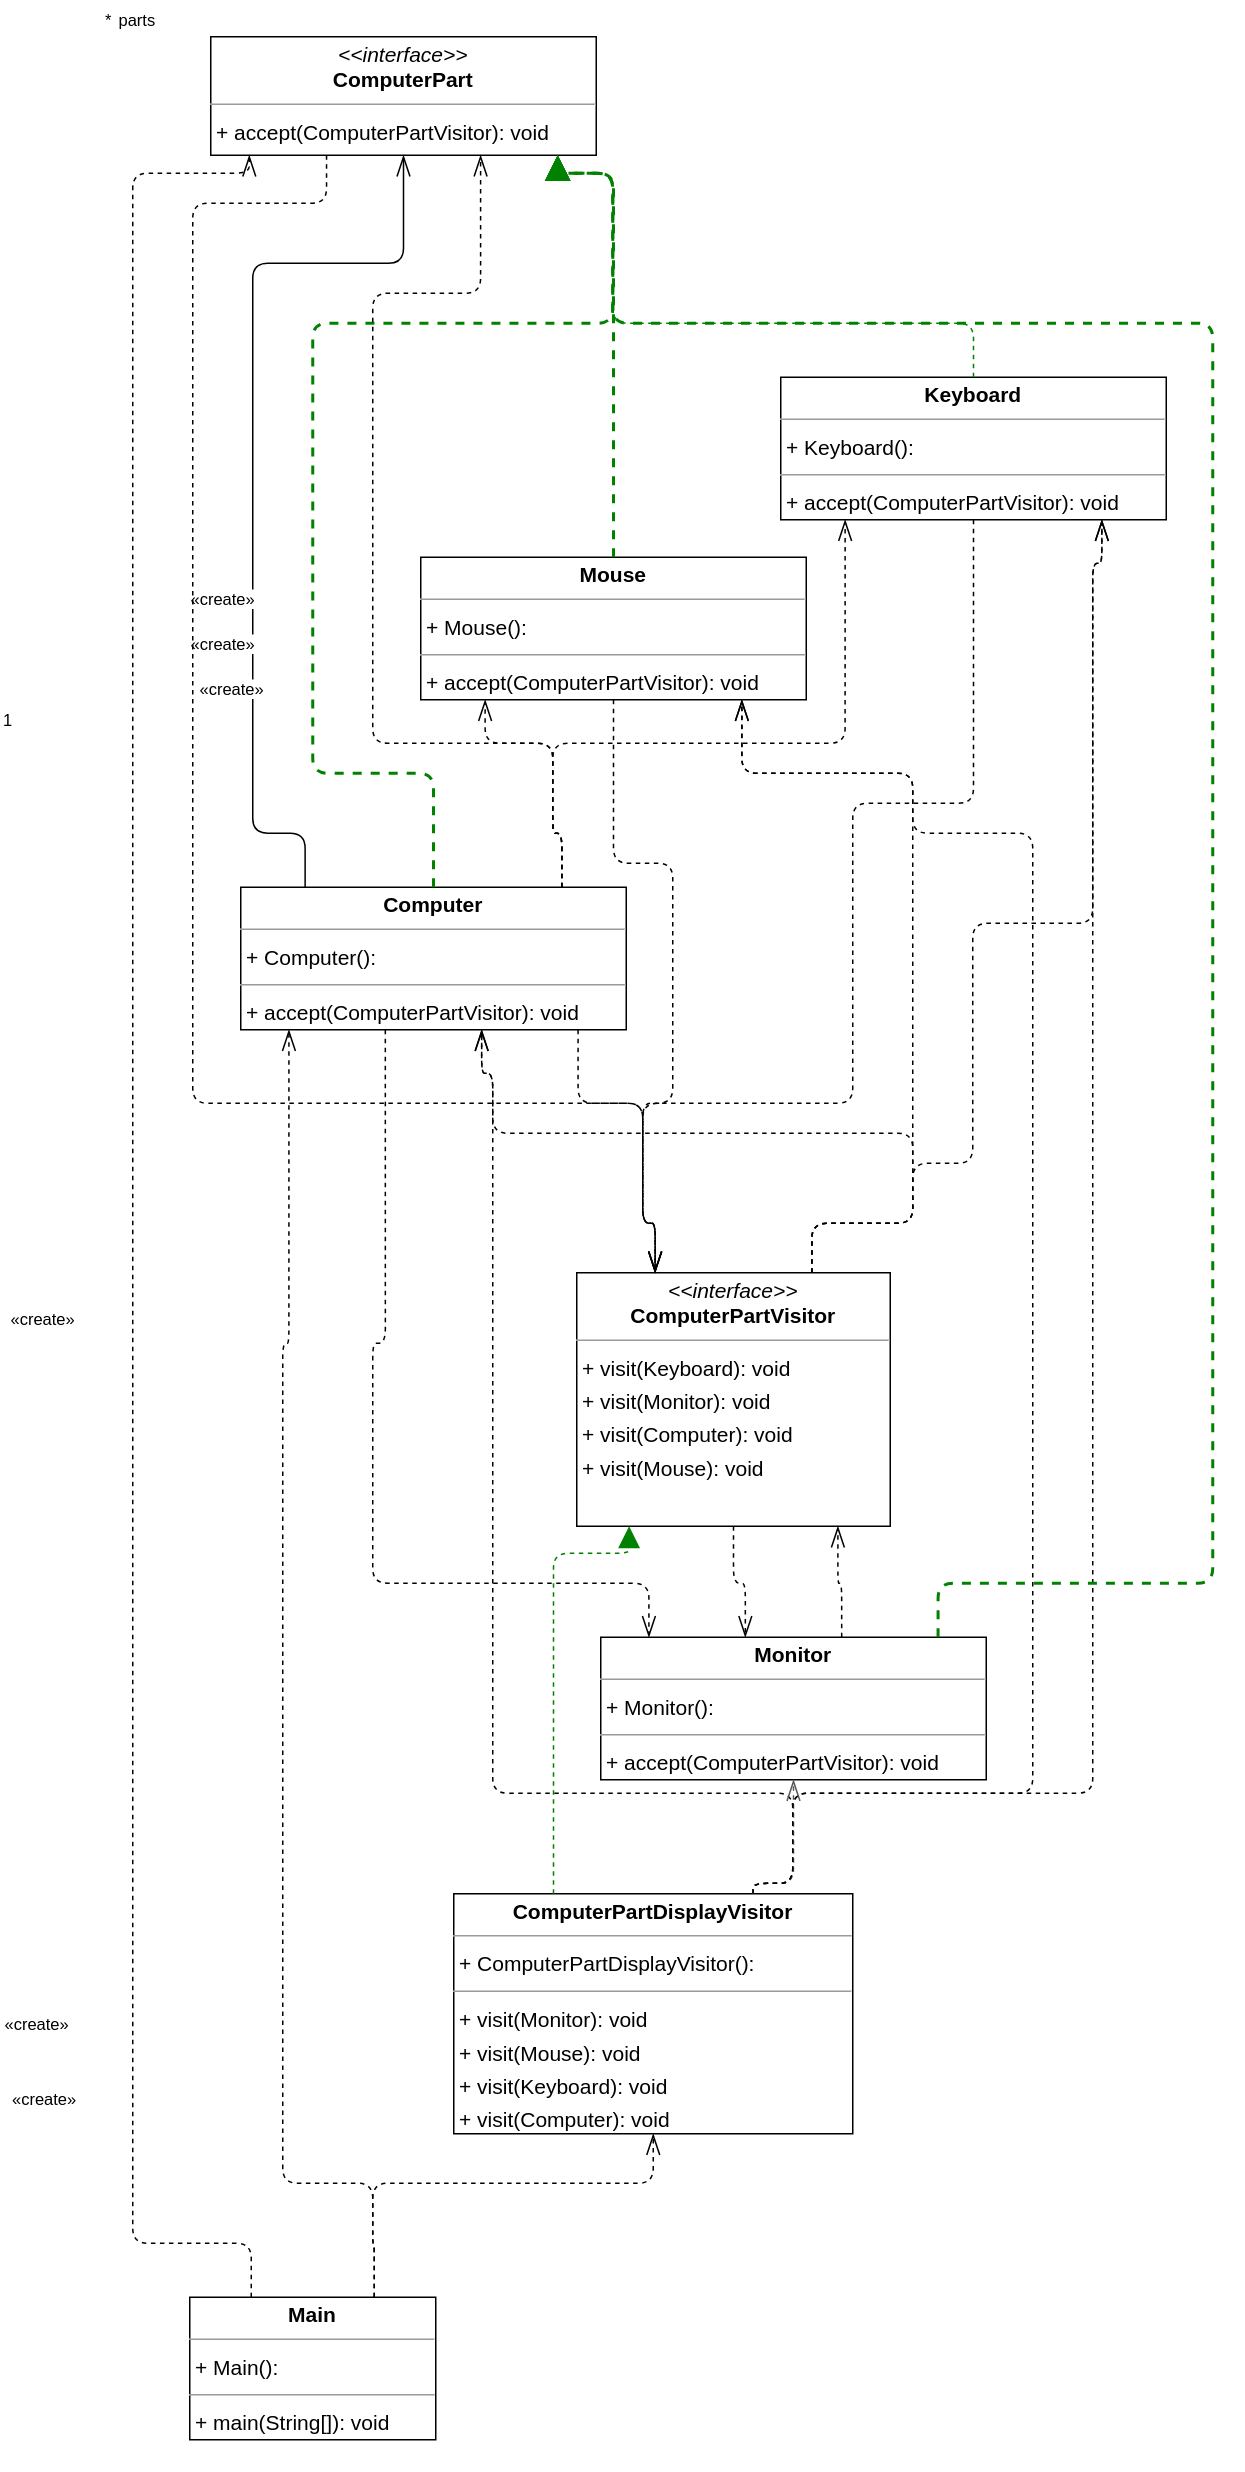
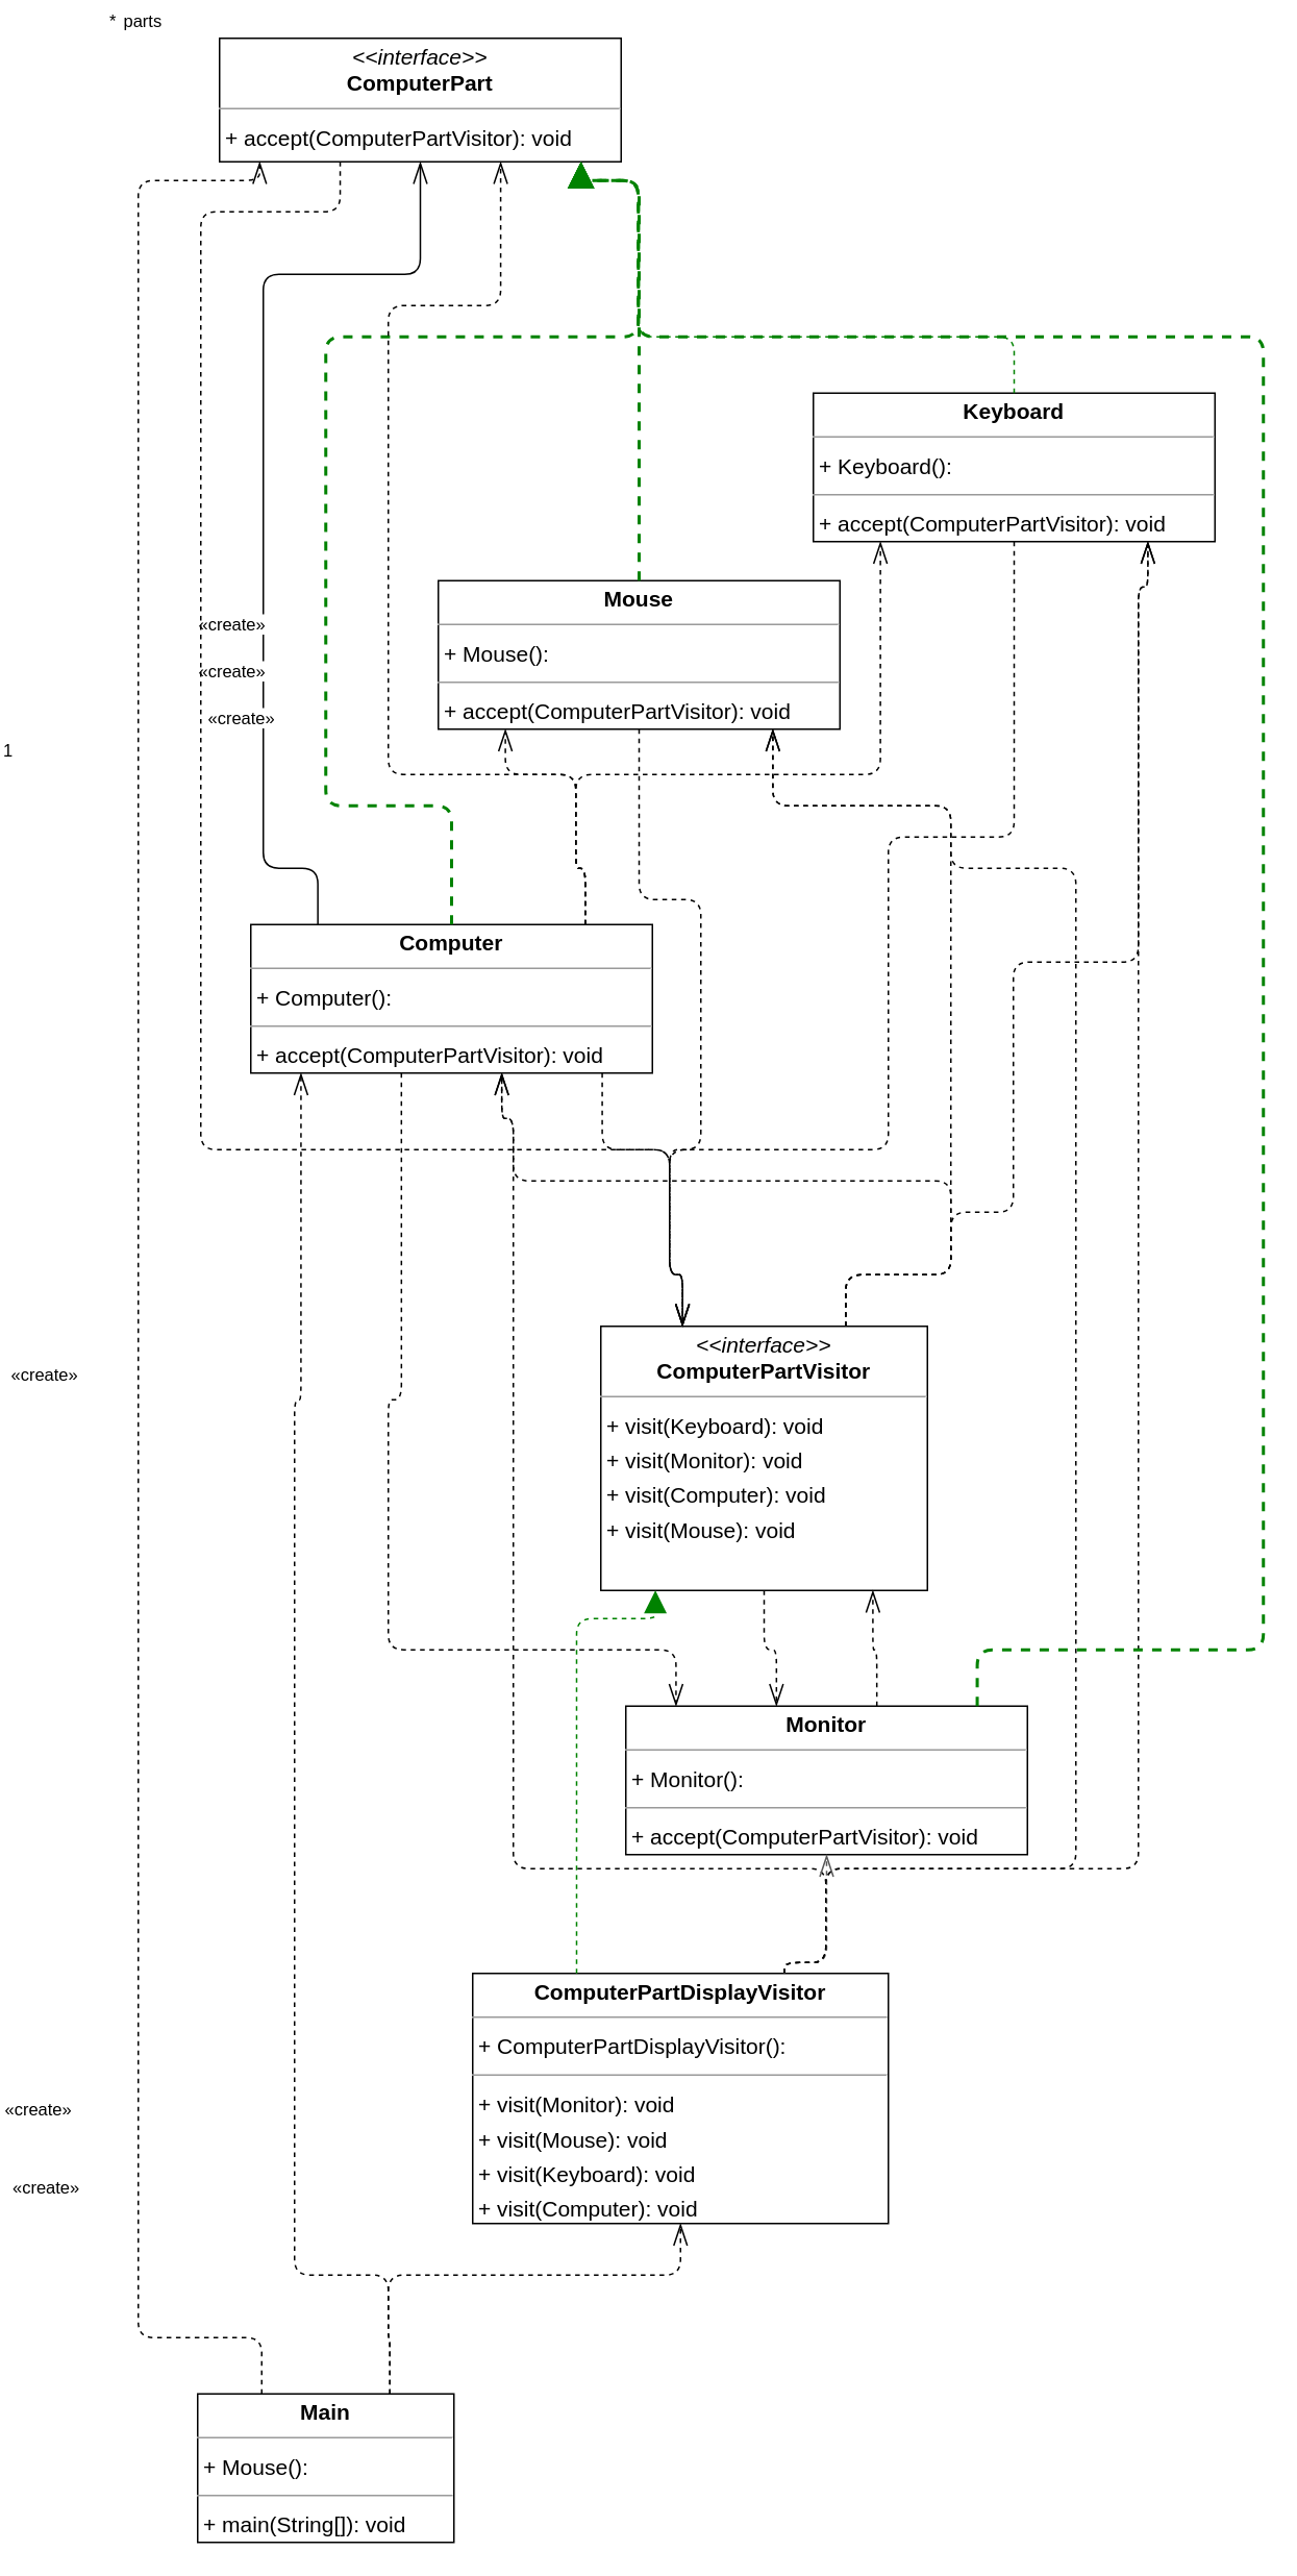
- <mxCell id="7" value="&lt;p style=&quot;margin:0px;margin-top:4px;text-align:center;&quot;&gt;&lt;b&gt;Main&lt;/b&gt;&lt;/p&gt;&lt;hr size=&quot;1&quot;/&gt;&lt;p style=&quot;margin:0 0 0 4px;line-height:1.6;&quot;&gt;+ Main(): &lt;/p&gt;&lt;hr size=&quot;1&quot;/&gt;&lt;p style=&quot;margin:0 0 0 4px;line-height:1.6;&quot;&gt;+ main(String[]): void&lt;/p&gt;" style="verticalAlign=top;align=left;overflow=fill;fontSize=14;fontFamily=Helvetica;html=1;rounded=0;shadow=0;comic=0;labelBackgroundColor=none;strokeWidth=1;" parent="1" vertex="1"><mxGeometry x="58" y="1527" width="164" height="95" as="geometry" /></mxCell>
+ <mxCell id="7" value="&lt;p style=&quot;margin:0px;margin-top:4px;text-align:center;&quot;&gt;&lt;b&gt;Main&lt;/b&gt;&lt;/p&gt;&lt;hr size=&quot;1&quot;/&gt;&lt;p style=&quot;margin:0 0 0 4px;line-height:1.6;&quot;&gt;+ Mouse(): &lt;/p&gt;&lt;hr size=&quot;1&quot;/&gt;&lt;p style=&quot;margin:0 0 0 4px;line-height:1.6;&quot;&gt;+ main(String[]): void&lt;/p&gt;" style="verticalAlign=top;align=left;overflow=fill;fontSize=14;fontFamily=Helvetica;html=1;rounded=0;shadow=0;comic=0;labelBackgroundColor=none;strokeWidth=1;" parent="1" vertex="1"><mxGeometry x="58" y="1527" width="164" height="95" as="geometry" /></mxCell>
